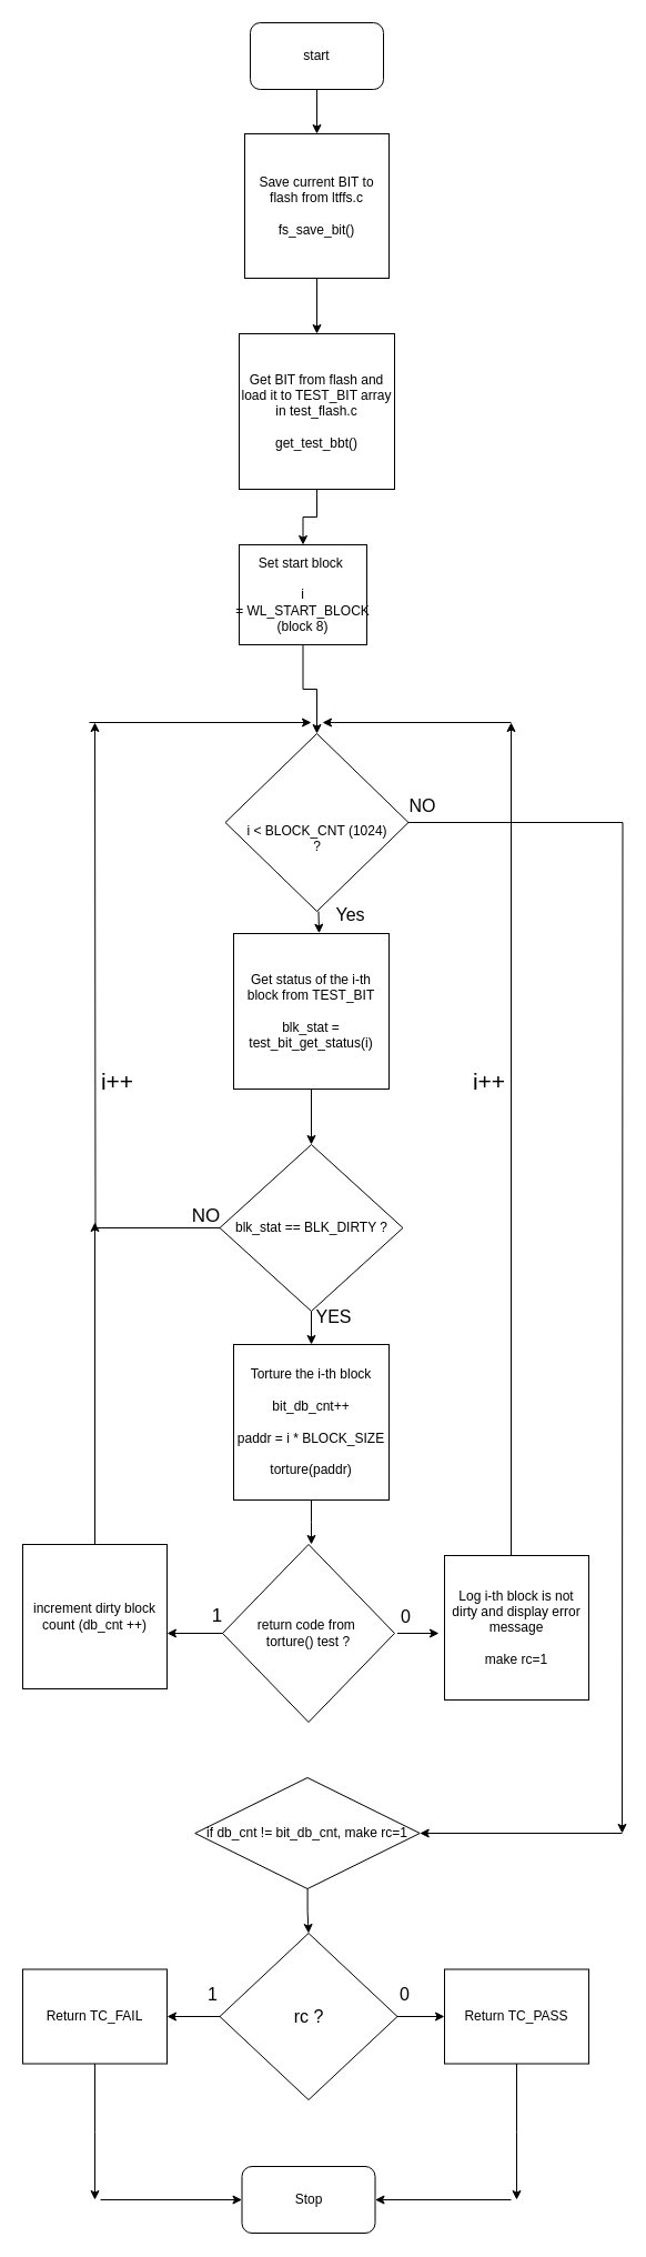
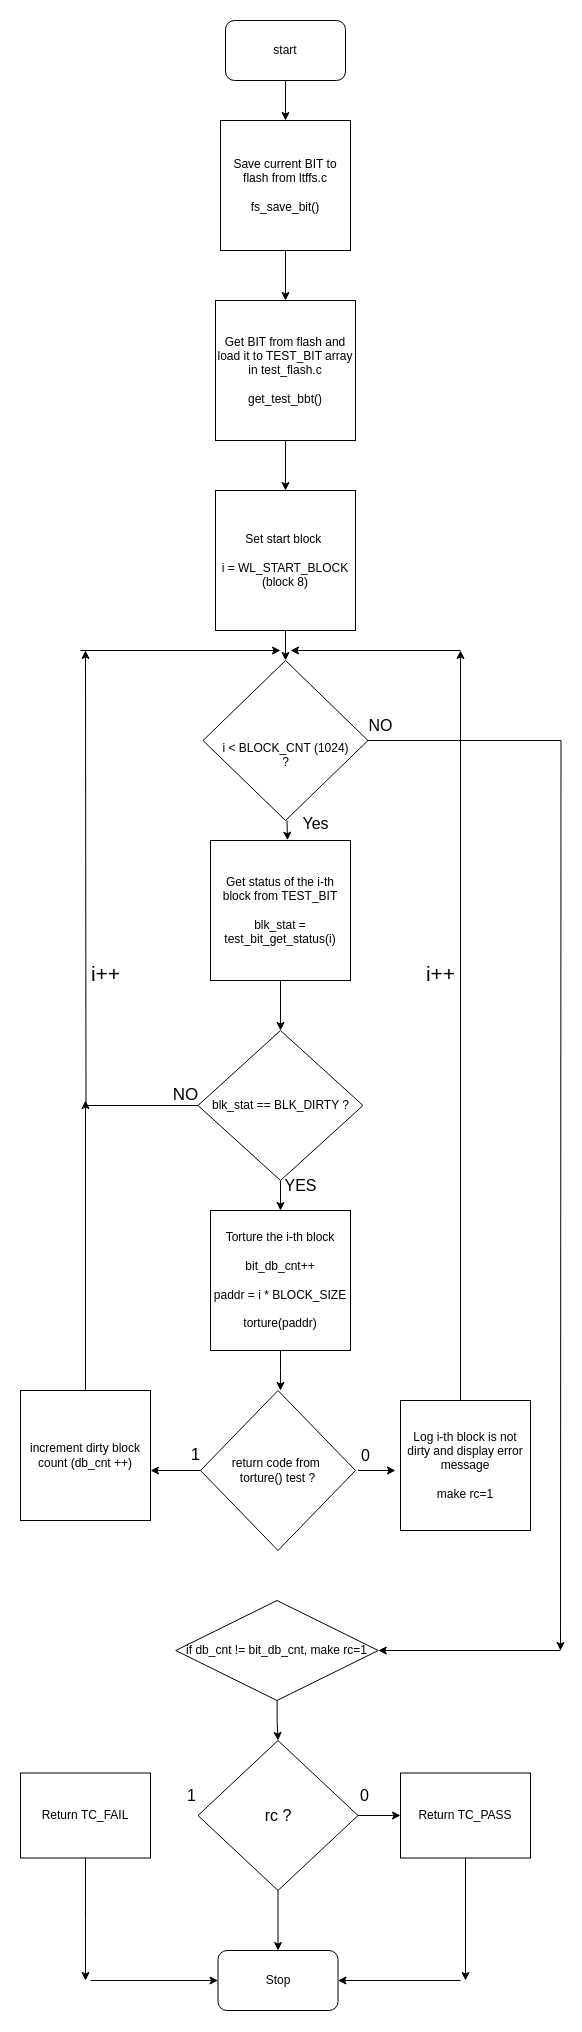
- <mxCell id="9" value="Set start block&amp;nbsp;&lt;div&gt;&lt;br&gt;&lt;/div&gt;&lt;div&gt;i =&amp;nbsp;WL_START_BLOCK&lt;/div&gt;&lt;div&gt;(block 8)&lt;/div&gt;" style="whiteSpace=wrap;html=1;aspect=fixed;" parent="1" vertex="1"><mxGeometry x="215" y="490" width="115" height="90" as="geometry" /></mxCell>
+ <mxCell id="9" value="Set start block&amp;nbsp;&lt;div&gt;&lt;br&gt;&lt;/div&gt;&lt;div&gt;i =&amp;nbsp;WL_START_BLOCK&lt;/div&gt;&lt;div&gt;(block 8)&lt;/div&gt;" style="whiteSpace=wrap;html=1;aspect=fixed;" parent="1" vertex="1"><mxGeometry x="215" y="490" width="140" height="140" as="geometry" /></mxCell>
- <mxCell id="40" value="" style="edgeStyle=orthogonalEdgeStyle;rounded=0;orthogonalLoop=1;jettySize=auto;html=1;" parent="1" source="42" target="44" edge="1"><mxGeometry relative="1" as="geometry" /></mxCell>
+ <mxCell id="40" value="" style="edgeStyle=orthogonalEdgeStyle;rounded=0;orthogonalLoop=1;jettySize=auto;html=1;" parent="1" source="42" target="47" edge="1"><mxGeometry relative="1" as="geometry" /></mxCell>
